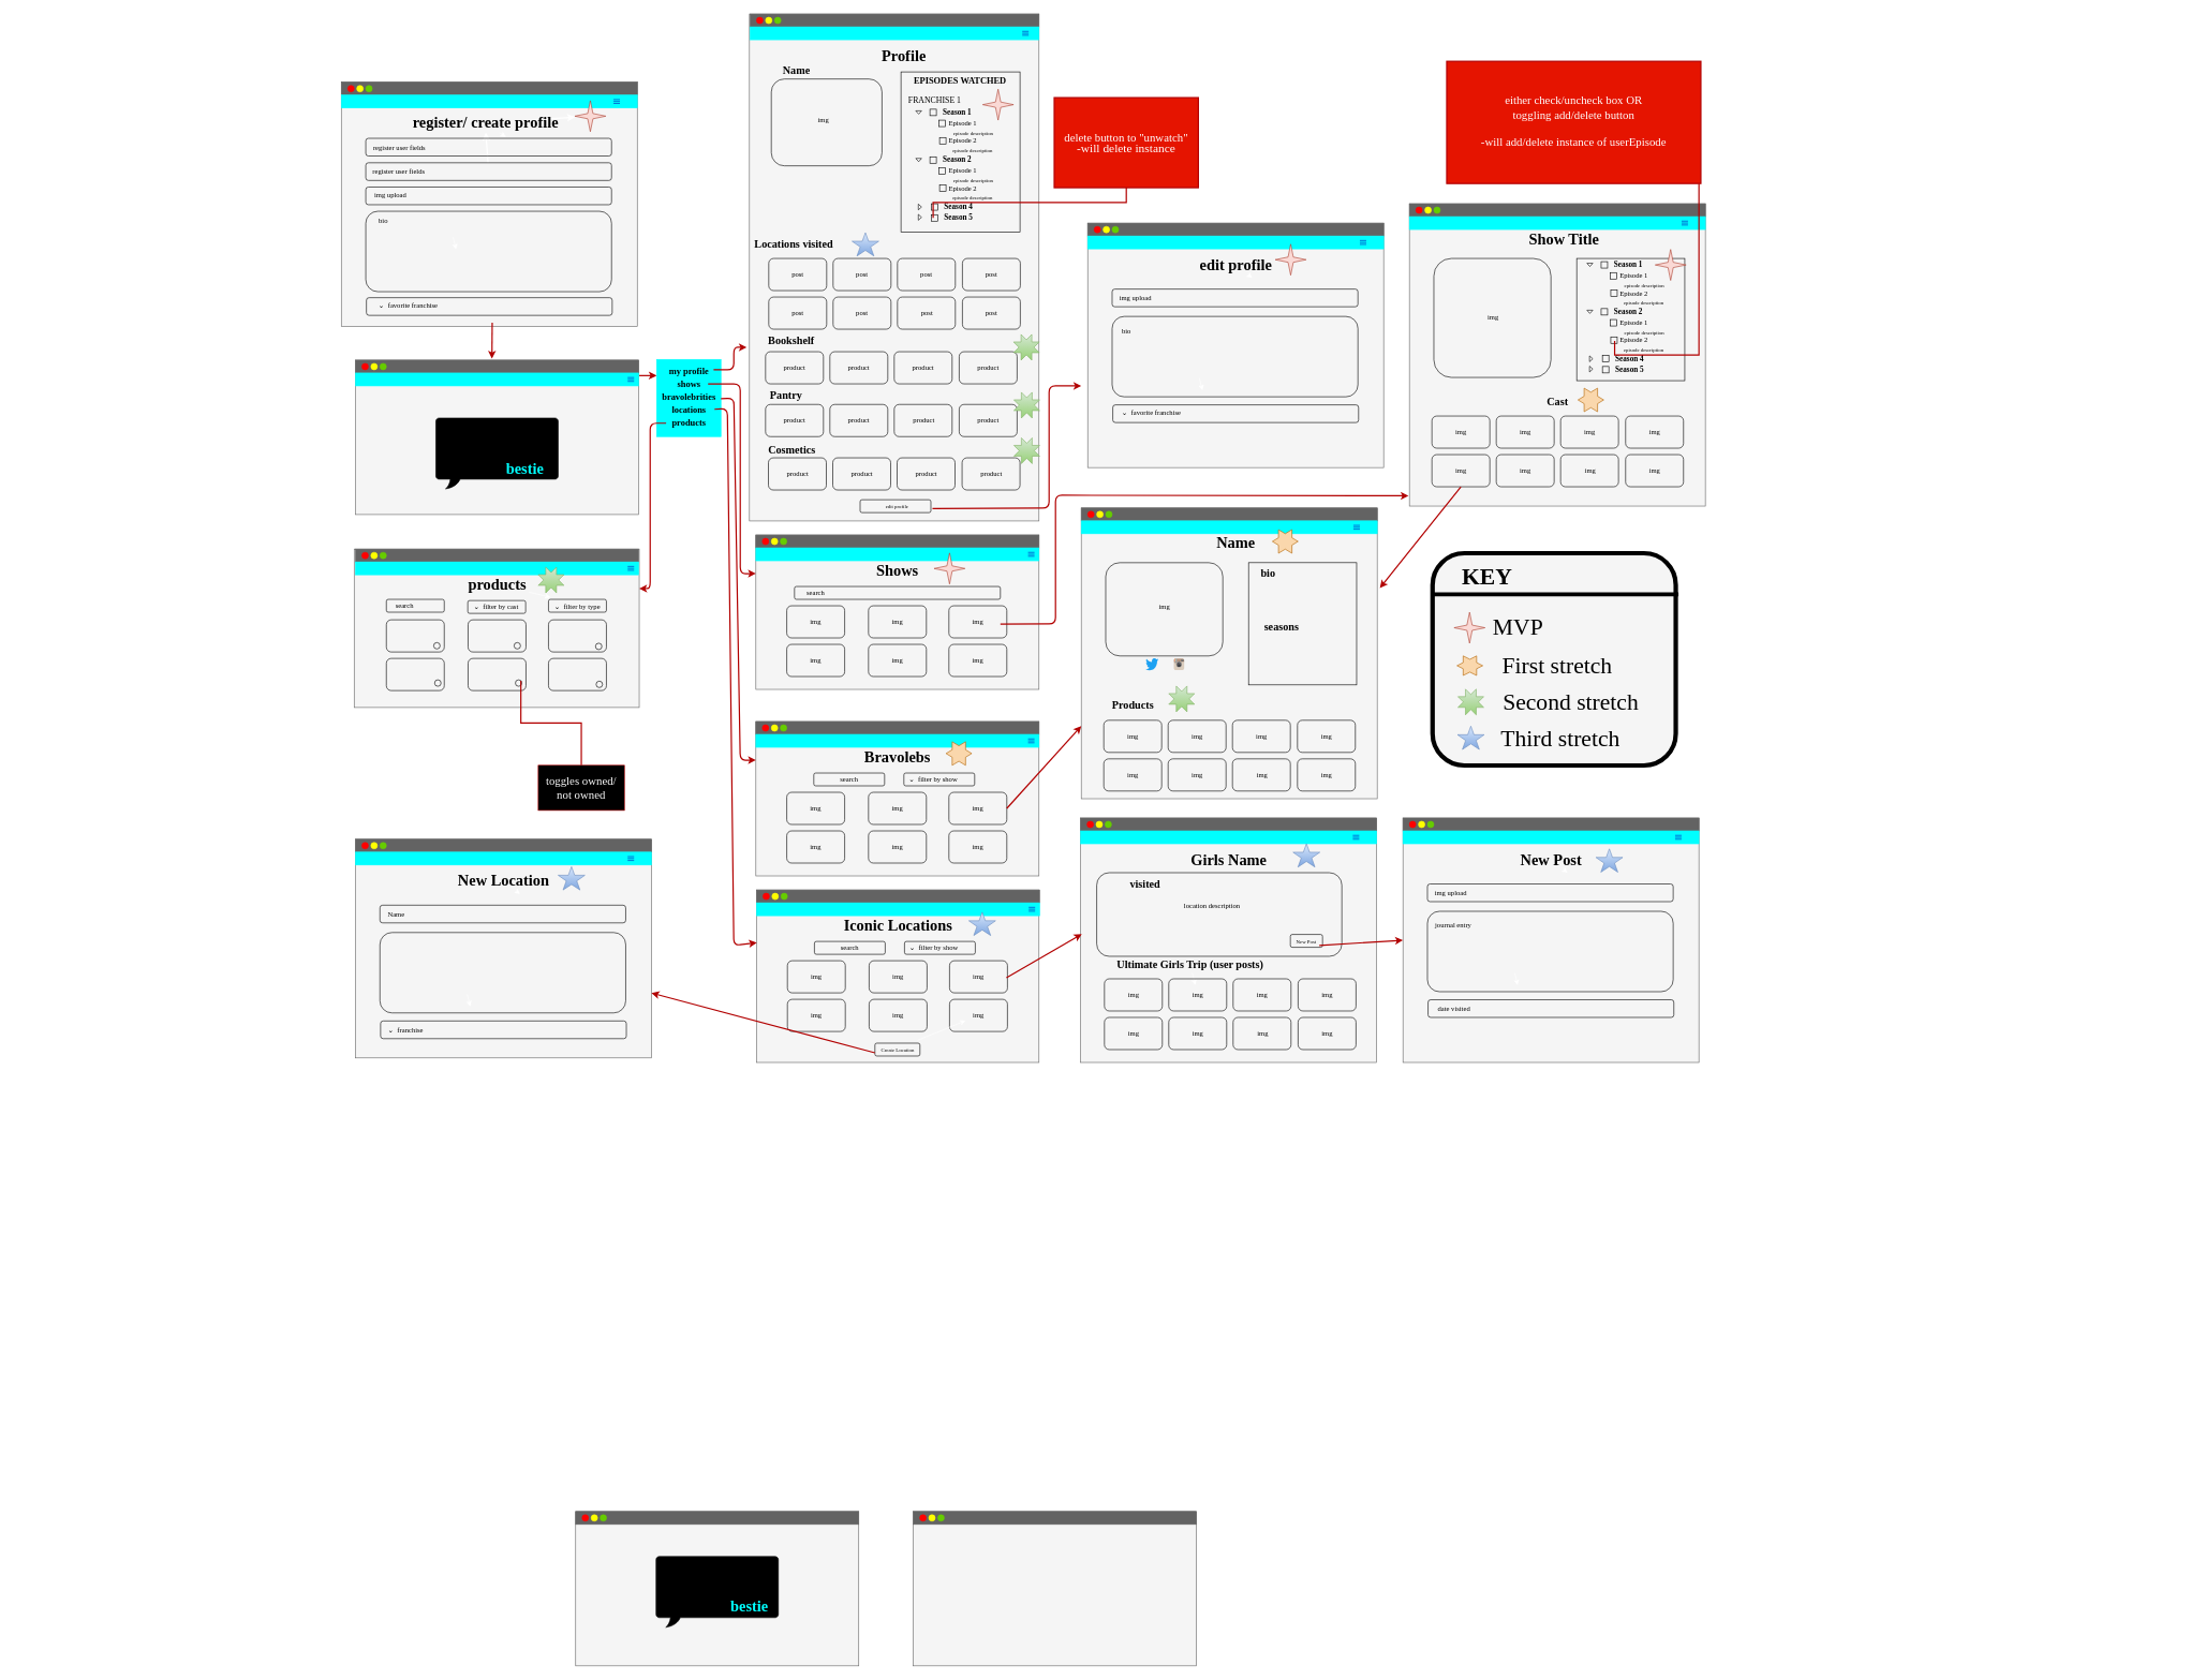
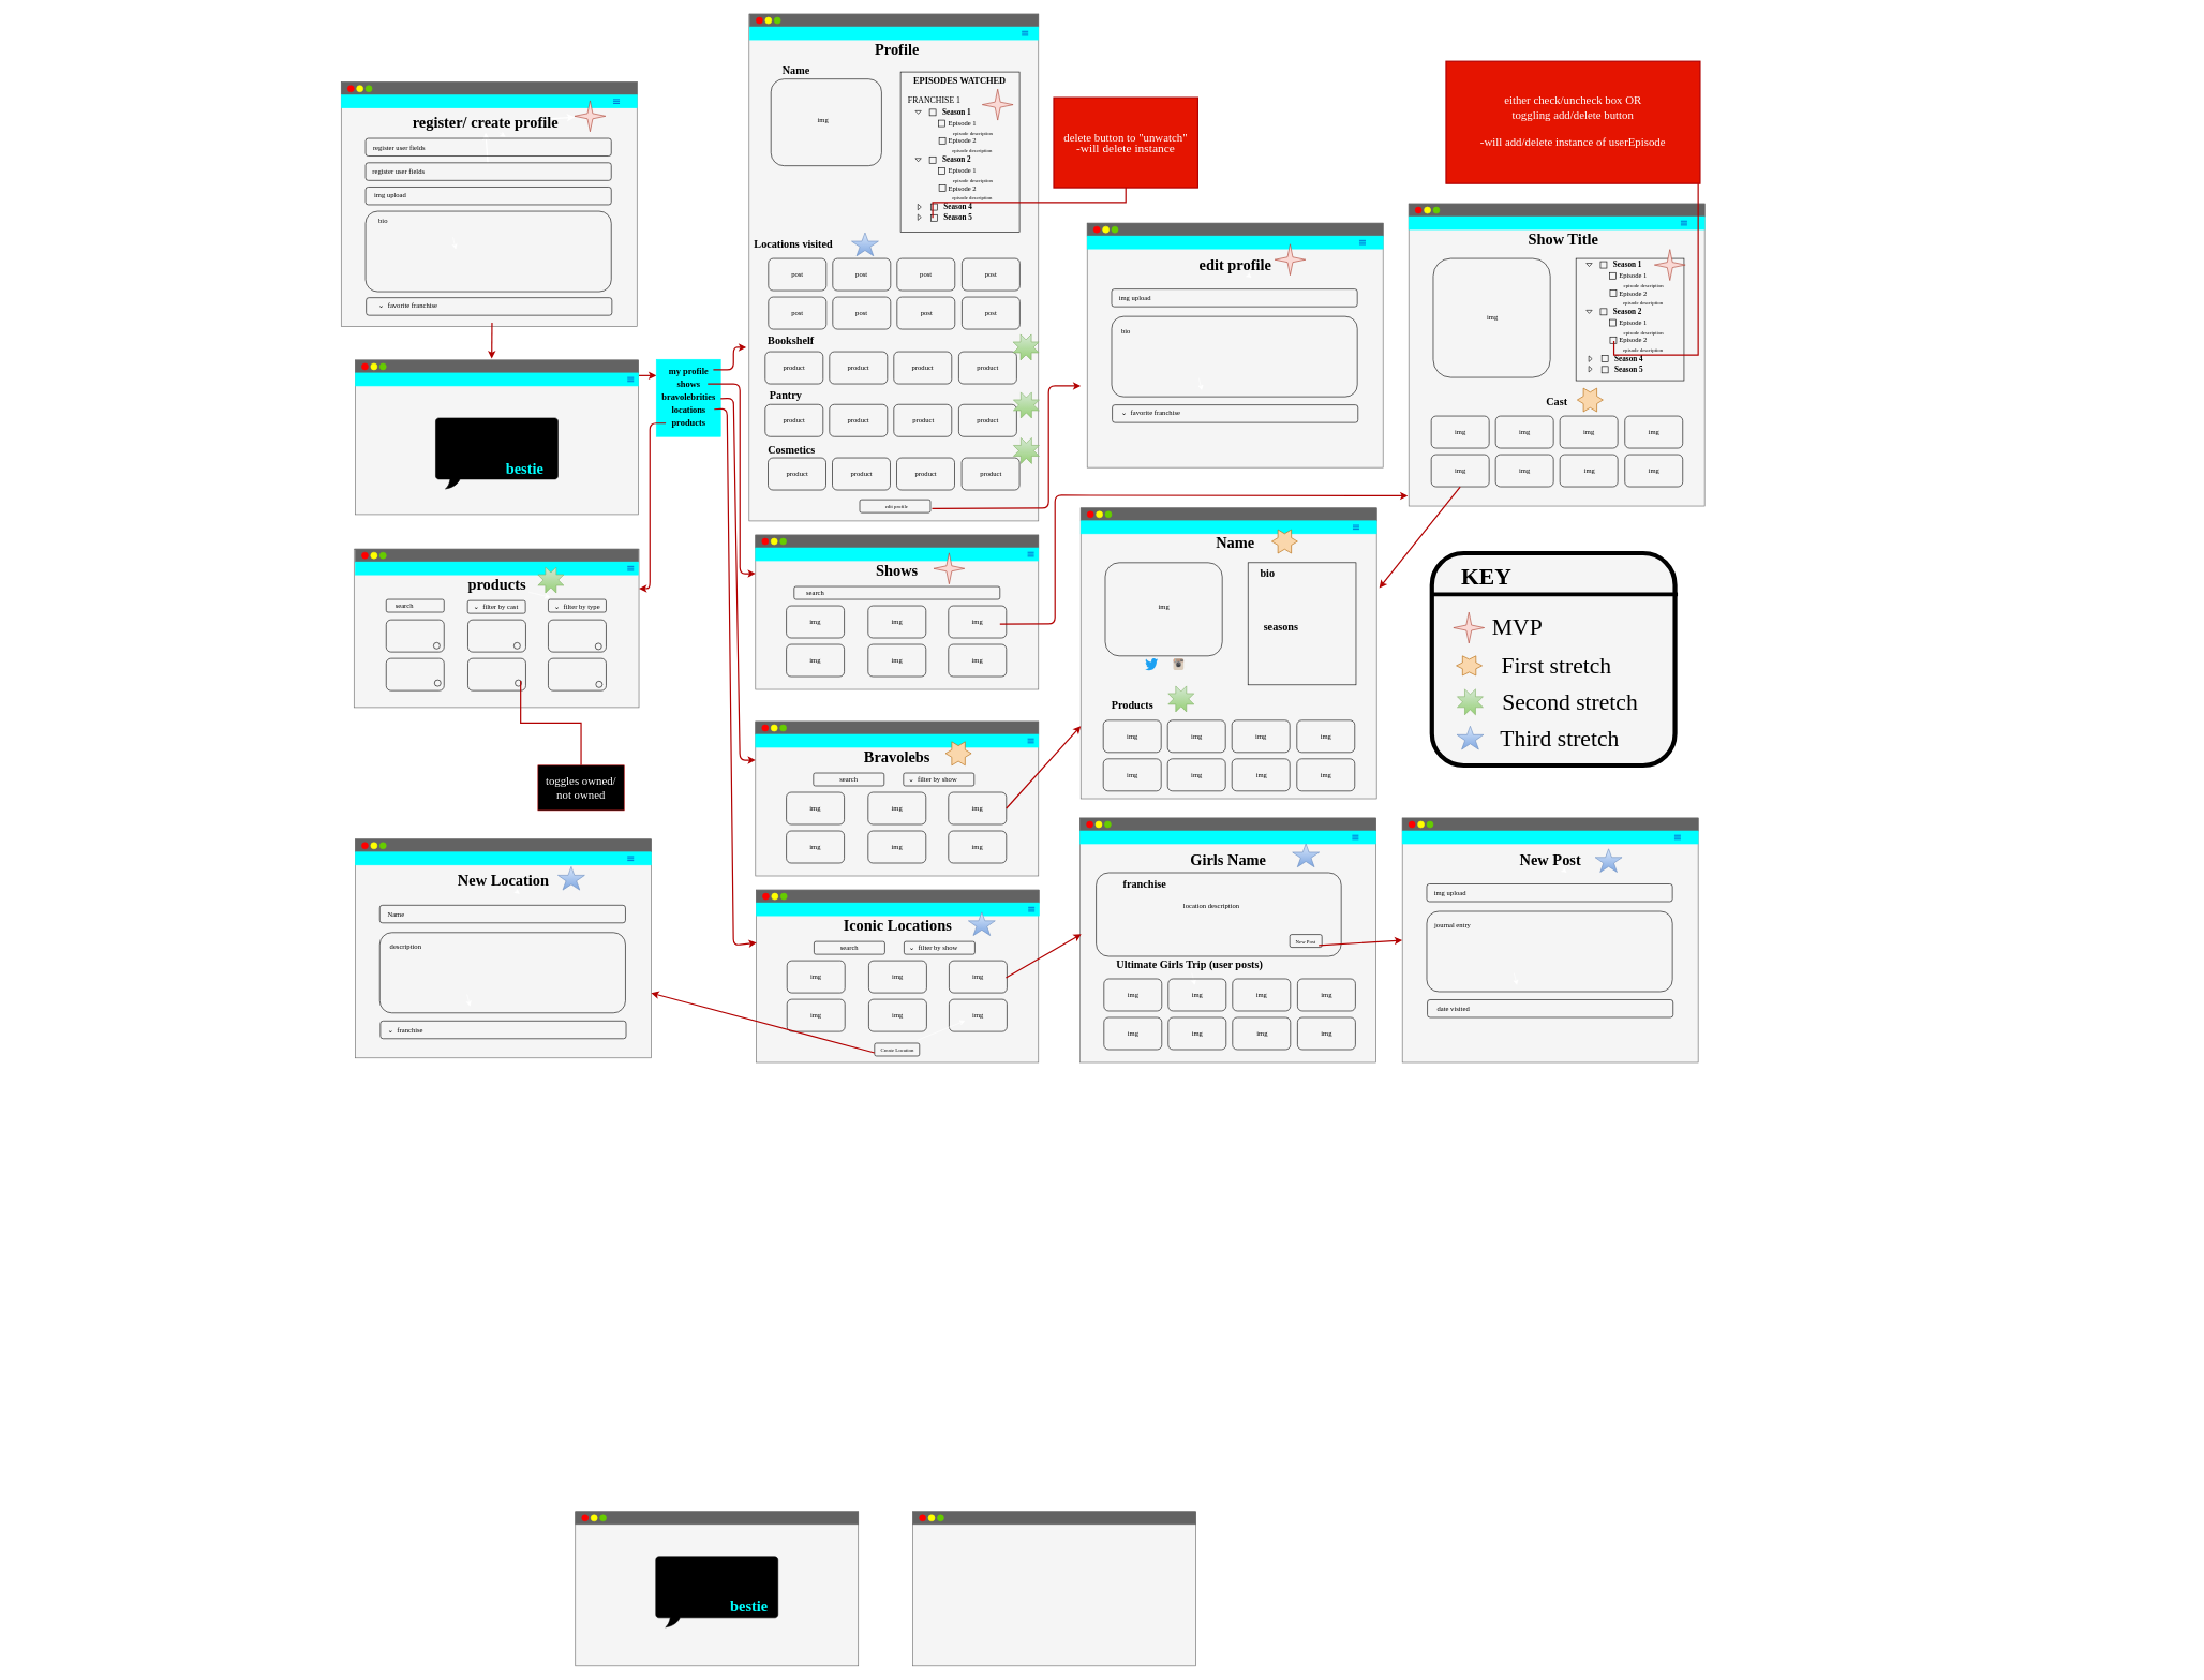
- <mxCell id="328" value="Profile" style="text;strokeColor=none;fillColor=none;html=1;fontSize=24;fontStyle=1;verticalAlign=middle;align=center;labelBackgroundColor=none;fontFamily=Tahoma;fontColor=#000000;" vertex="1" parent="1"><mxGeometry x="1354.3" y="71.85" width="100" height="30" as="geometry" /></mxCell>
+ <mxCell id="328" value="Profile" style="text;strokeColor=none;fillColor=none;html=1;fontSize=24;fontStyle=1;verticalAlign=middle;align=center;labelBackgroundColor=none;fontFamily=Tahoma;fontColor=#000000;" vertex="1" parent="1"><mxGeometry x="1344.3" y="61.85" width="100" height="30" as="geometry" /></mxCell>
- <mxCell id="239" value="&lt;span style=&quot;font-size: 17px;&quot;&gt;visited&lt;/span&gt;" style="text;strokeColor=none;fillColor=none;html=1;fontSize=24;fontStyle=1;verticalAlign=middle;align=center;labelBackgroundColor=none;fontFamily=Tahoma;fontColor=#000000;" vertex="1" parent="1"><mxGeometry x="1729" y="1355.85" width="100" height="30" as="geometry" /></mxCell>
+ <mxCell id="239" value="&lt;span style=&quot;font-size: 17px;&quot;&gt;franchise&lt;/span&gt;" style="text;strokeColor=none;fillColor=none;html=1;fontSize=24;fontStyle=1;verticalAlign=middle;align=center;labelBackgroundColor=none;fontFamily=Tahoma;fontColor=#000000;" vertex="1" parent="1"><mxGeometry x="1729" y="1355.85" width="100" height="30" as="geometry" /></mxCell>
+ <mxCell id="284" value="description" style="text;html=1;align=center;verticalAlign=middle;resizable=0;points=[];autosize=1;strokeColor=none;fillColor=none;fontSize=11;fontFamily=Tahoma;fontColor=#000000;labelBackgroundColor=none;" vertex="1" parent="1"><mxGeometry x="590" y="1456.35" width="80" height="30" as="geometry" /></mxCell>
